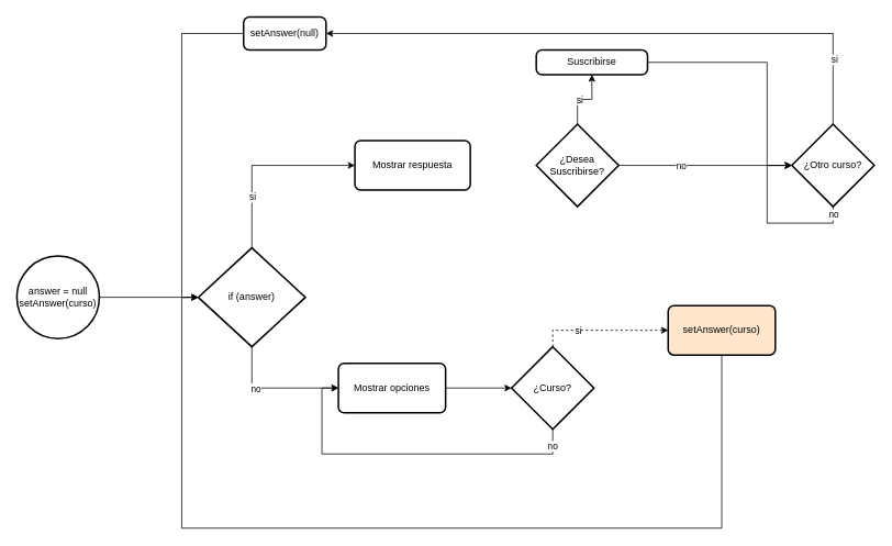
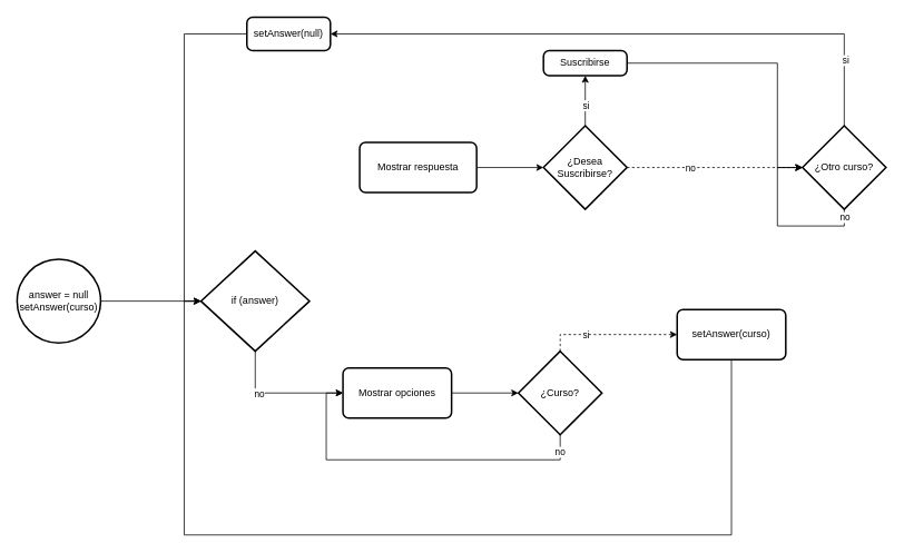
- <mxCell id="26" value="Suscribirse" style="rounded=1;whiteSpace=wrap;html=1;absoluteArcSize=1;arcSize=14;strokeWidth=2;" parent="1" vertex="1"><mxGeometry x="650" y="60" width="135" height="30" as="geometry" /></mxCell>
+ <mxCell id="26" value="Suscribirse" style="rounded=1;whiteSpace=wrap;html=1;absoluteArcSize=1;arcSize=14;strokeWidth=2;" parent="1" vertex="1"><mxGeometry x="650" y="60" width="100" height="30" as="geometry" /></mxCell>
- <mxCell id="6" style="edgeStyle=orthogonalEdgeStyle;rounded=0;orthogonalLoop=1;jettySize=auto;html=1;entryX=0;entryY=0.5;entryDx=0;entryDy=0;startArrow=none;startFill=0;endArrow=classic;endFill=1;exitX=0.5;exitY=0;exitDx=0;exitDy=0;exitPerimeter=0;" parent="1" source="8" target="12" edge="1"><mxGeometry relative="1" as="geometry" /></mxCell>
- <mxCell id="7" value="si" style="edgeLabel;html=1;align=center;verticalAlign=middle;resizable=0;points=[];" parent="6" vertex="1" connectable="0"><mxGeometry x="-0.445" relative="1" as="geometry"><mxPoint as="offset" /></mxGeometry></mxCell>
+ <mxCell id="11" style="edgeStyle=orthogonalEdgeStyle;rounded=0;orthogonalLoop=1;jettySize=auto;html=1;entryX=0;entryY=0.5;entryDx=0;entryDy=0;entryPerimeter=0;startArrow=none;startFill=0;endArrow=classic;endFill=1;" parent="1" source="12" target="24" edge="1"><mxGeometry relative="1" as="geometry" /></mxCell>
- <mxCell id="22" style="edgeStyle=orthogonalEdgeStyle;rounded=0;orthogonalLoop=1;jettySize=auto;html=1;entryX=0;entryY=0.5;entryDx=0;entryDy=0;entryPerimeter=0;startArrow=none;startFill=0;endArrow=classic;endFill=1;" parent="1" source="24" target="17" edge="1"><mxGeometry relative="1" as="geometry" /></mxCell>
+ <mxCell id="22" style="edgeStyle=orthogonalEdgeStyle;rounded=0;orthogonalLoop=1;jettySize=auto;html=1;entryX=0;entryY=0.5;entryDx=0;entryDy=0;entryPerimeter=0;startArrow=none;startFill=0;endArrow=classic;endFill=1;dashed=1;" parent="1" source="24" target="17" edge="1"><mxGeometry relative="1" as="geometry" /></mxCell>
- <mxCell id="33" value="setAnswer(curso)" style="rounded=1;whiteSpace=wrap;html=1;absoluteArcSize=1;arcSize=14;strokeWidth=2;fillColor=#ffe6cc;" parent="1" vertex="1"><mxGeometry x="810" y="370" width="130" height="60" as="geometry" /></mxCell>
+ <mxCell id="33" value="setAnswer(curso)" style="rounded=1;whiteSpace=wrap;html=1;absoluteArcSize=1;arcSize=14;strokeWidth=2;" parent="1" vertex="1"><mxGeometry x="810" y="370" width="130" height="60" as="geometry" /></mxCell>
